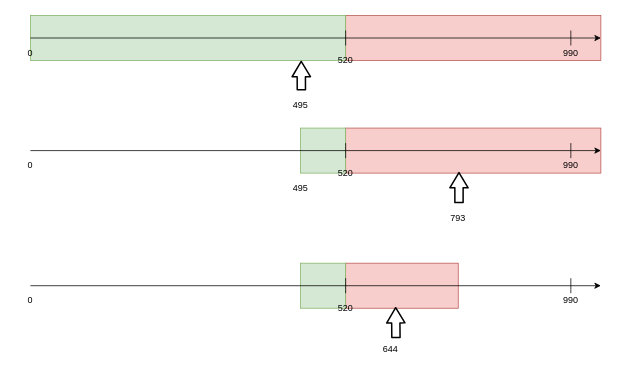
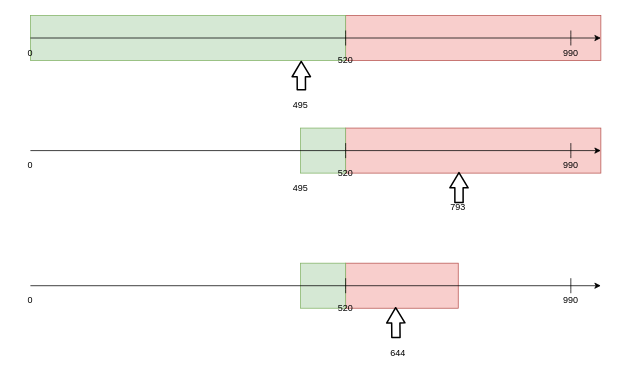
- <mxCell id="12" value="793" style="text;html=1;strokeColor=none;fillColor=none;align=center;verticalAlign=middle;whiteSpace=wrap;rounded=0;" vertex="1" parent="2"><mxGeometry x="570" y="110" width="40" height="20" as="geometry" /></mxCell>
+ <mxCell id="12" value="793" style="text;html=1;strokeColor=none;fillColor=none;align=center;verticalAlign=middle;whiteSpace=wrap;rounded=0;" vertex="1" parent="2"><mxGeometry x="570" y="95" width="40" height="20" as="geometry" /></mxCell>
- <mxCell id="34" value="644" style="text;html=1;strokeColor=none;fillColor=none;align=center;verticalAlign=middle;whiteSpace=wrap;rounded=0;" vertex="1" parent="24"><mxGeometry x="480" y="105" width="40" height="20" as="geometry" /></mxCell>
+ <mxCell id="34" value="644" style="text;html=1;strokeColor=none;fillColor=none;align=center;verticalAlign=middle;whiteSpace=wrap;rounded=0;" vertex="1" parent="24"><mxGeometry x="490" y="110" width="40" height="20" as="geometry" /></mxCell>
